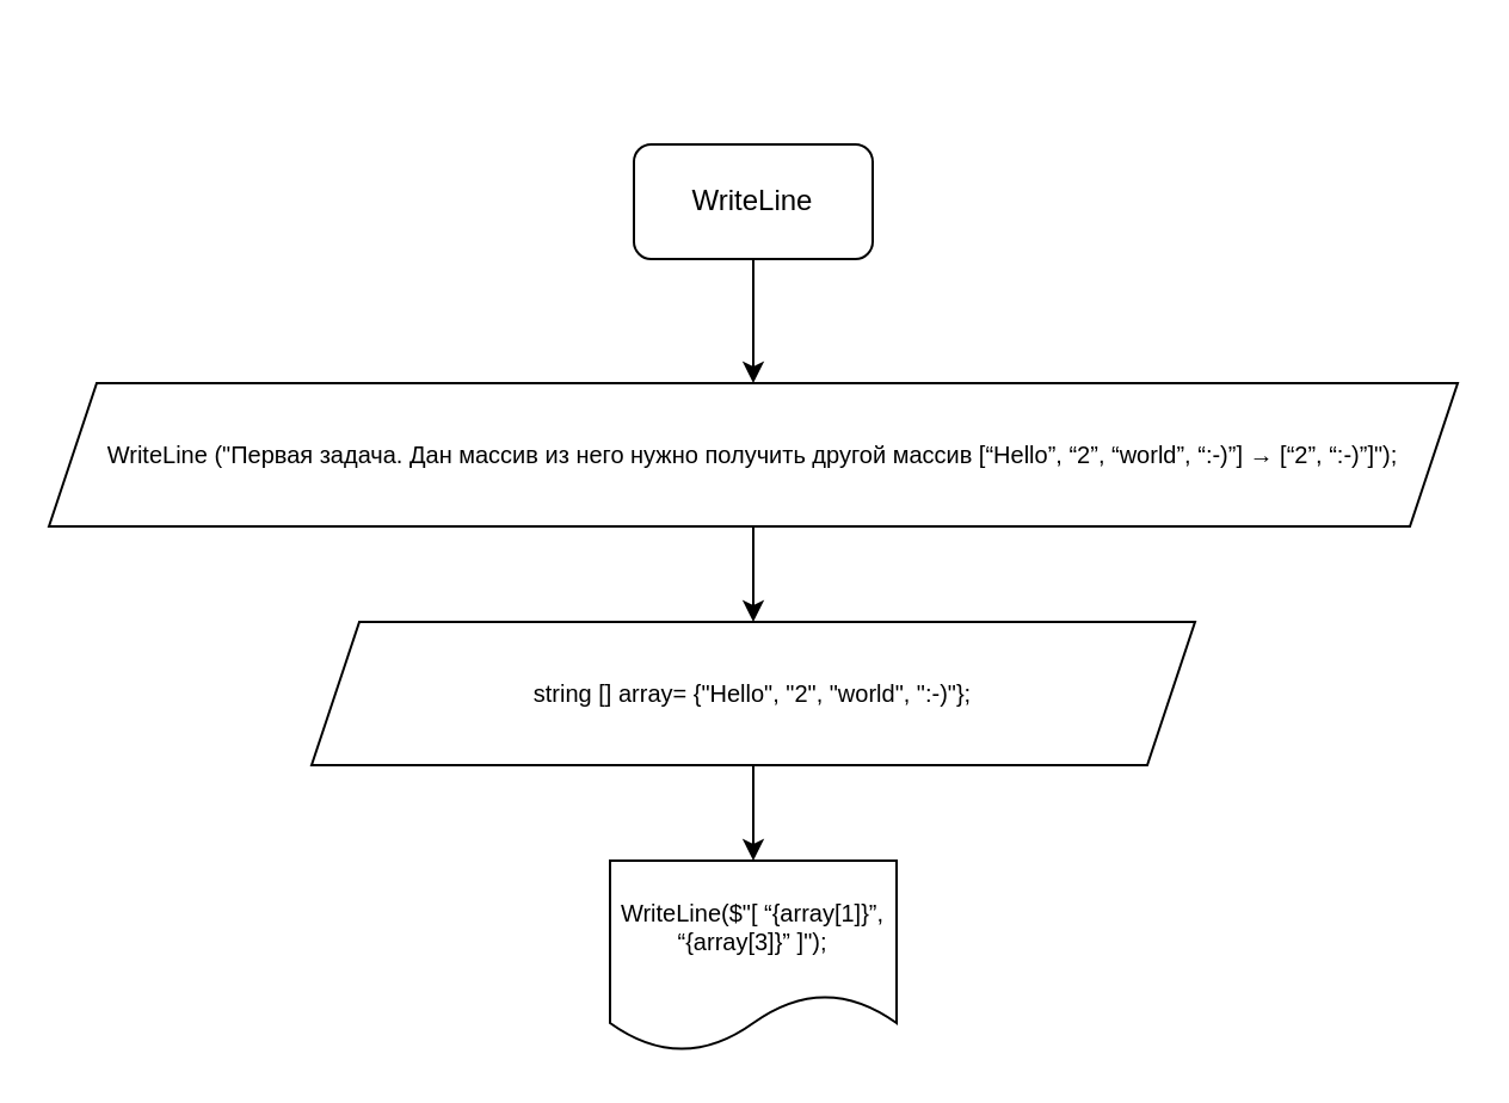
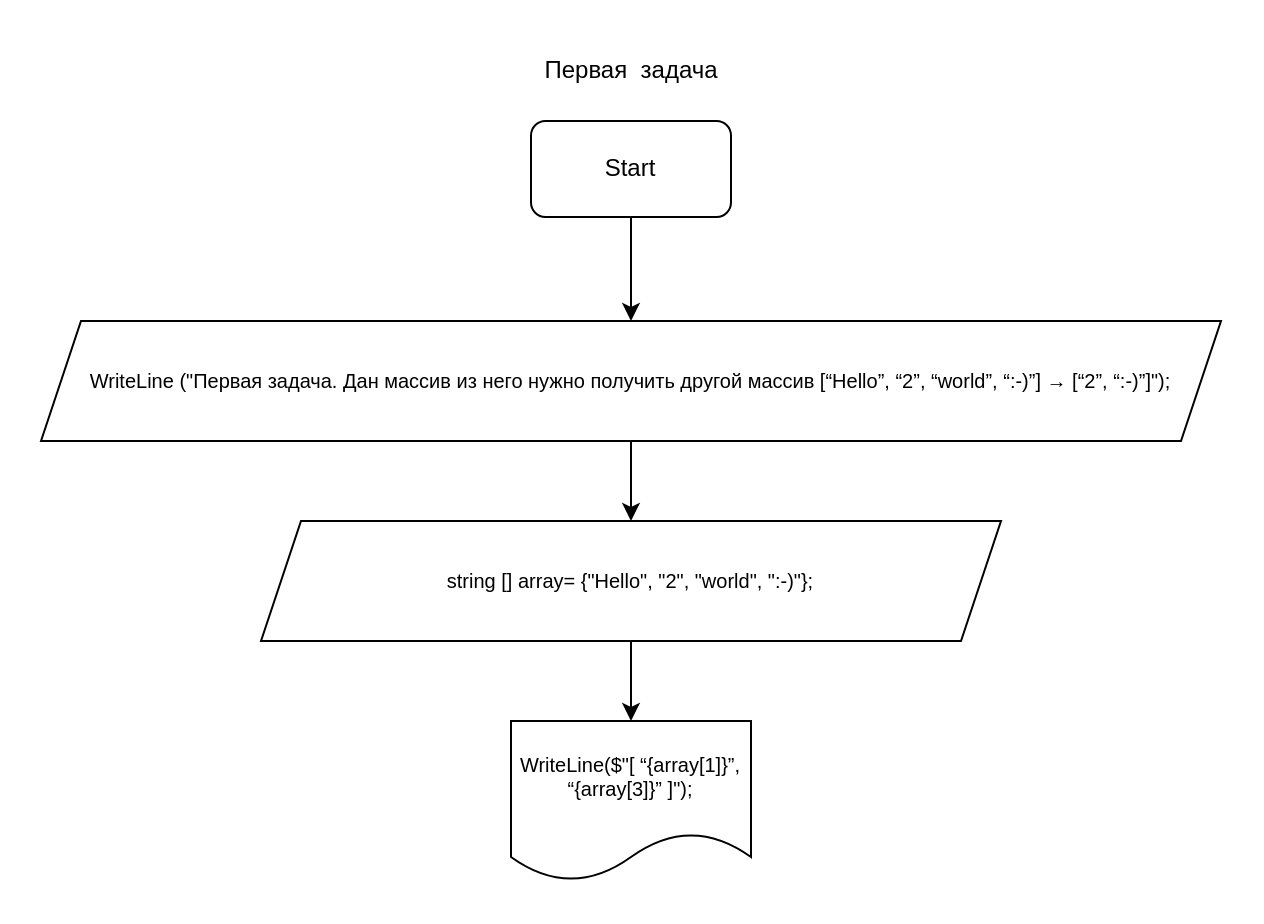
+ <mxCell id="4" value="Первая&amp;nbsp; задача" style="text;html=1;align=center;verticalAlign=middle;resizable=0;points=[];autosize=1;strokeColor=none;fillColor=none;" parent="1" vertex="1"><mxGeometry x="260" y="20" width="110" height="30" as="geometry" /></mxCell>
- <mxCell id="3" value="WriteLine" style="rounded=1;whiteSpace=wrap;html=1;" parent="1" vertex="1"><mxGeometry x="265" y="60" width="100" height="48" as="geometry" /></mxCell>
+ <mxCell id="3" value="Start" style="rounded=1;whiteSpace=wrap;html=1;" parent="1" vertex="1"><mxGeometry x="265" y="60" width="100" height="48" as="geometry" /></mxCell>
